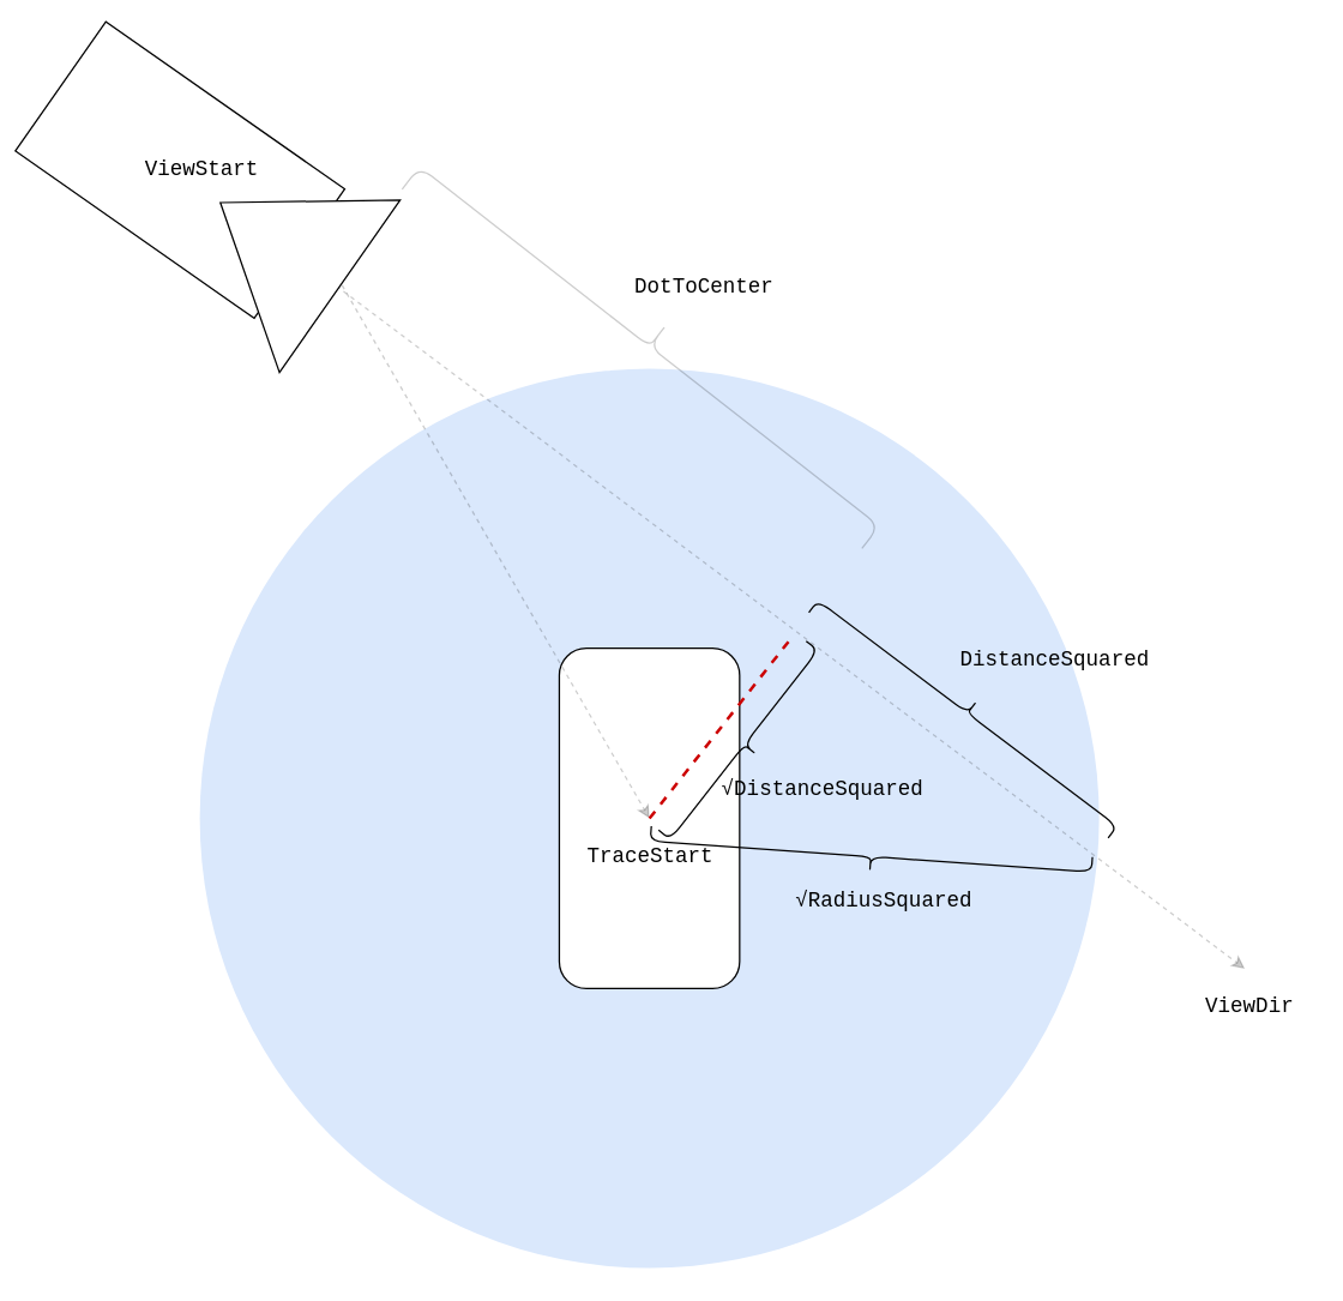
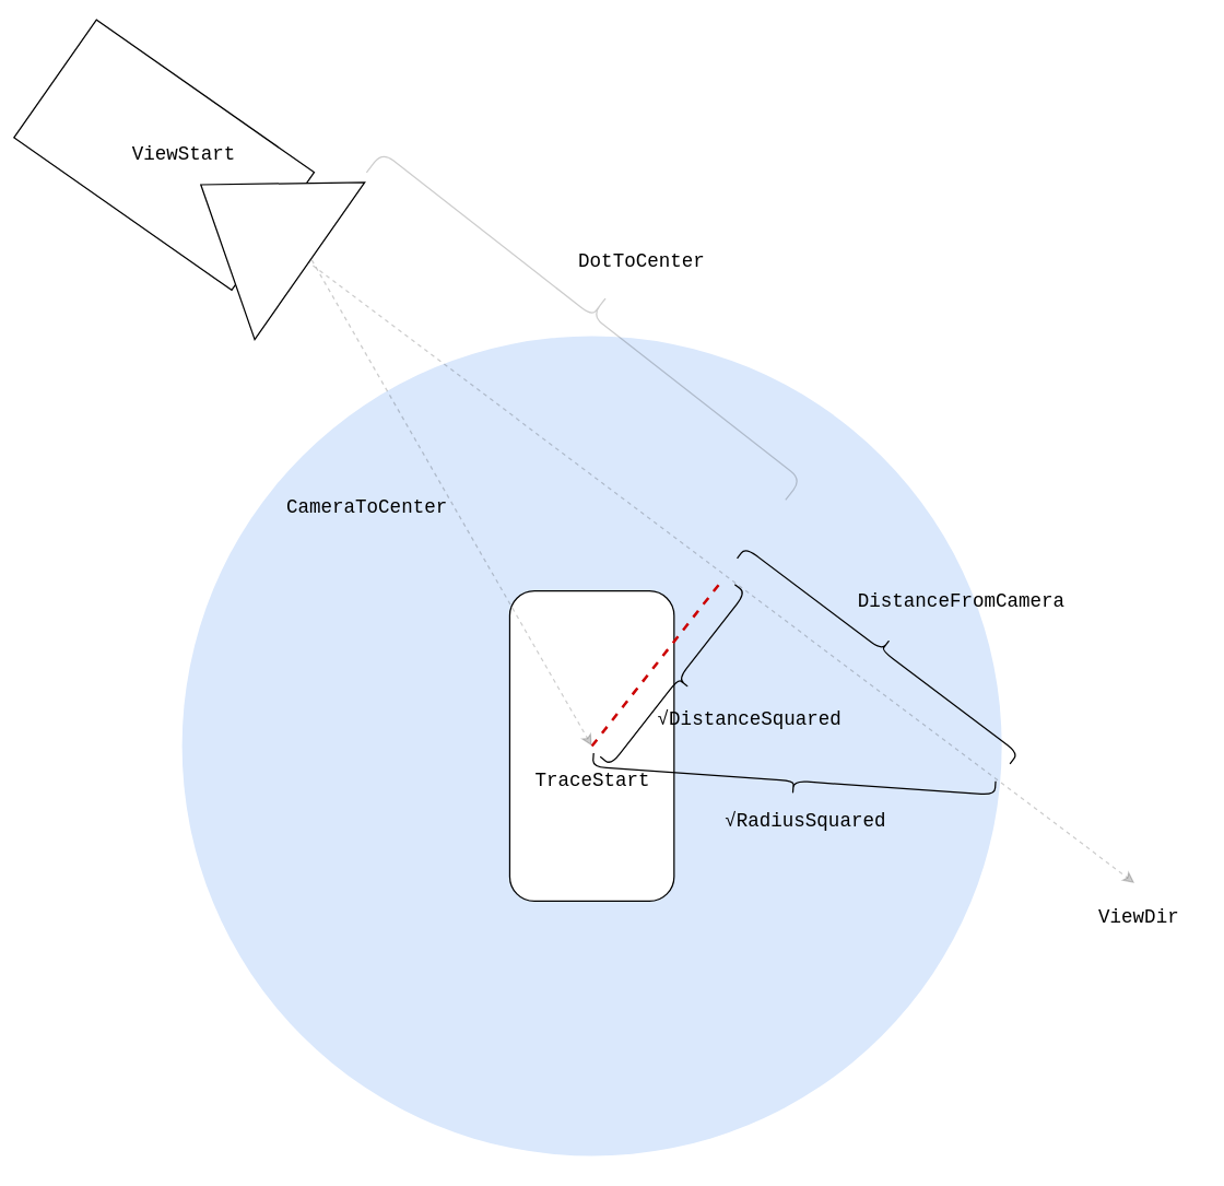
+ <mxCell id="13" value="&lt;div style=&quot;font-family: Consolas, &amp;quot;Courier New&amp;quot;, monospace; font-size: 14px; line-height: 19px; white-space-collapse: preserve;&quot;&gt;CameraToCenter&lt;/div&gt;" style="text;html=1;align=center;verticalAlign=middle;resizable=0;points=[];autosize=1;strokeColor=none;fillColor=none;glass=0;shadow=0;rounded=0;labelBackgroundColor=none;" parent="1" vertex="1"><mxGeometry x="202.999" y="339.995" width="130" height="30" as="geometry" /></mxCell>
- <mxCell id="23" value="&lt;div style=&quot;font-family: Consolas, &amp;quot;Courier New&amp;quot;, monospace; font-size: 14px; line-height: 19px; white-space-collapse: preserve;&quot;&gt;DistanceSquared&lt;/div&gt;" style="text;html=1;align=center;verticalAlign=middle;resizable=0;points=[];autosize=1;strokeColor=none;fillColor=none;" vertex="1" parent="1"><mxGeometry x="623" y="409.25" width="160" height="30" as="geometry" /></mxCell>
+ <mxCell id="23" value="&lt;div style=&quot;font-family: Consolas, &amp;quot;Courier New&amp;quot;, monospace; font-size: 14px; line-height: 19px; white-space-collapse: preserve;&quot;&gt;DistanceFromCamera&lt;/div&gt;" style="text;html=1;align=center;verticalAlign=middle;resizable=0;points=[];autosize=1;strokeColor=none;fillColor=none;" vertex="1" parent="1"><mxGeometry x="623" y="409.25" width="160" height="30" as="geometry" /></mxCell>
